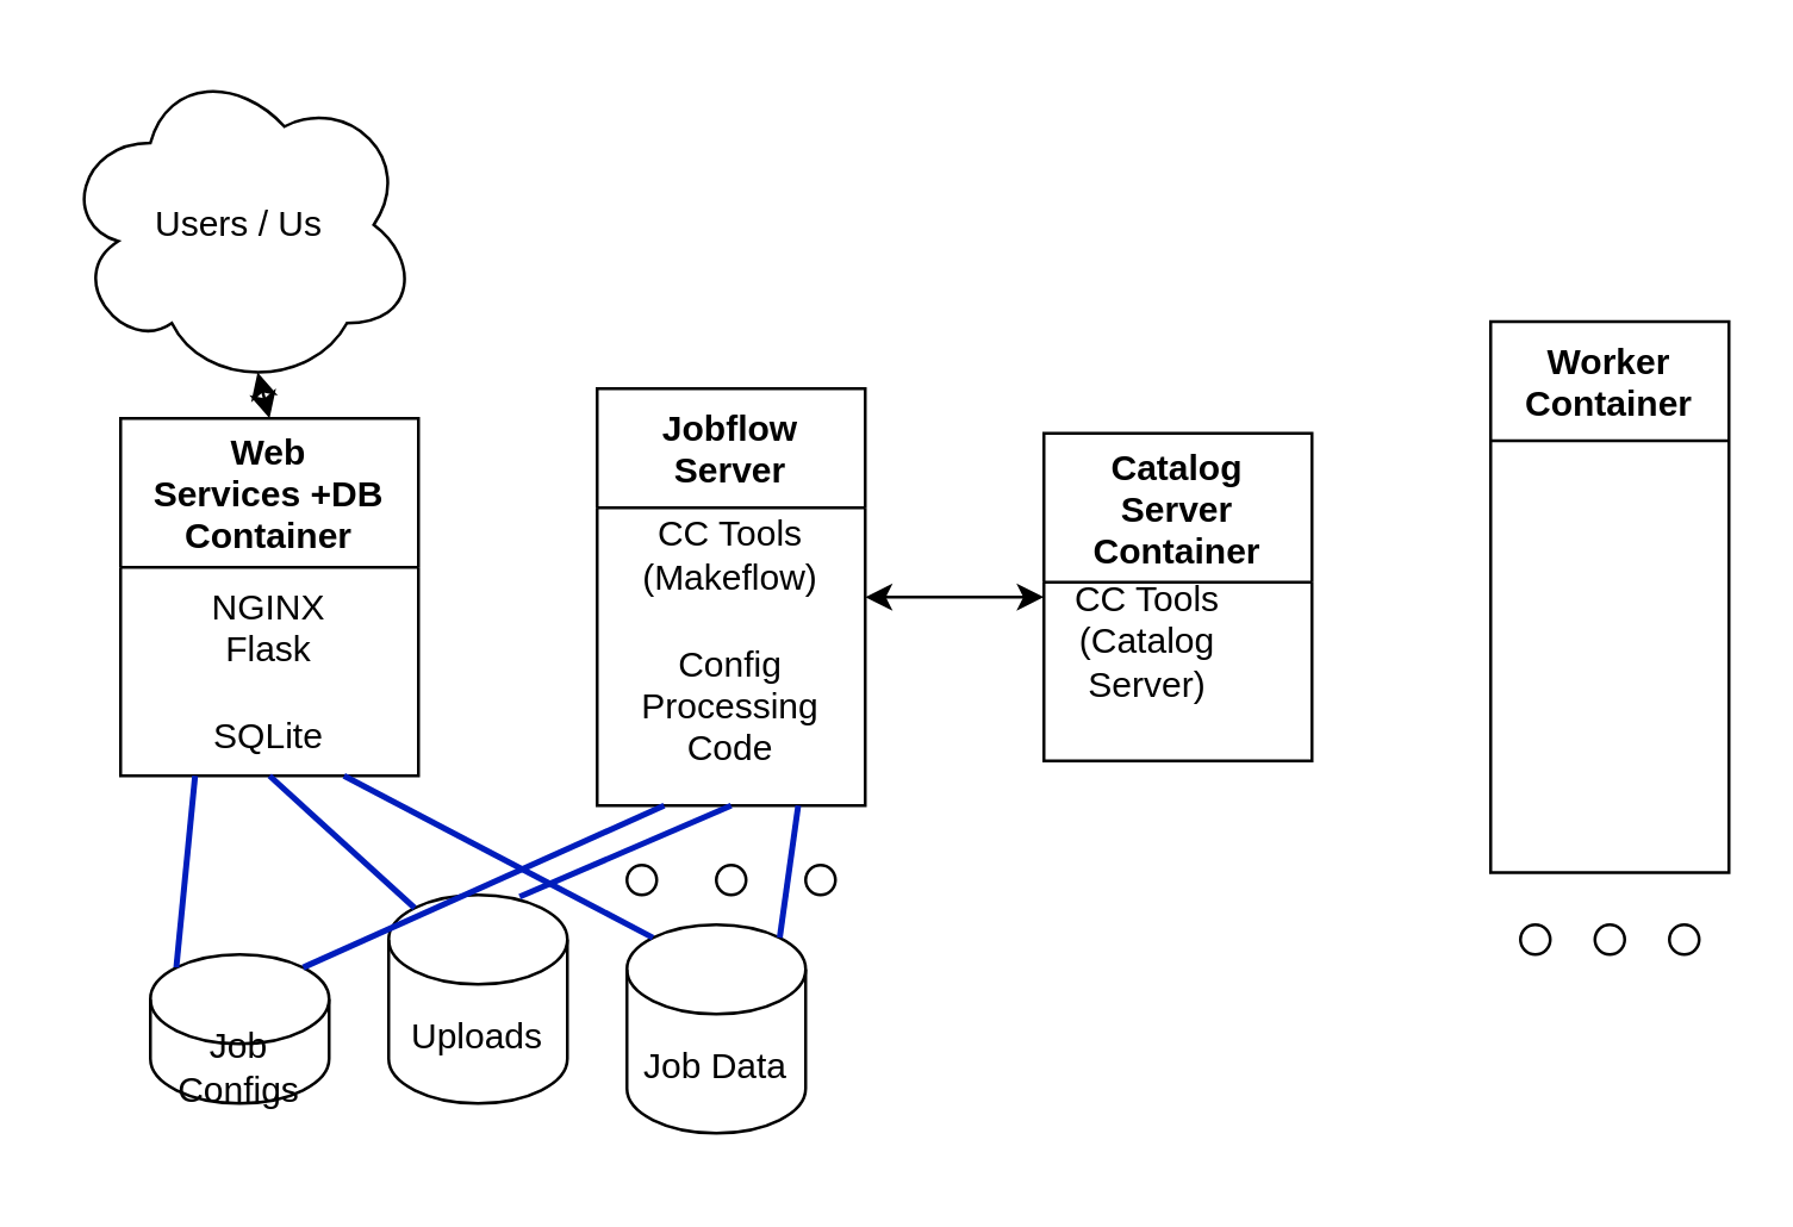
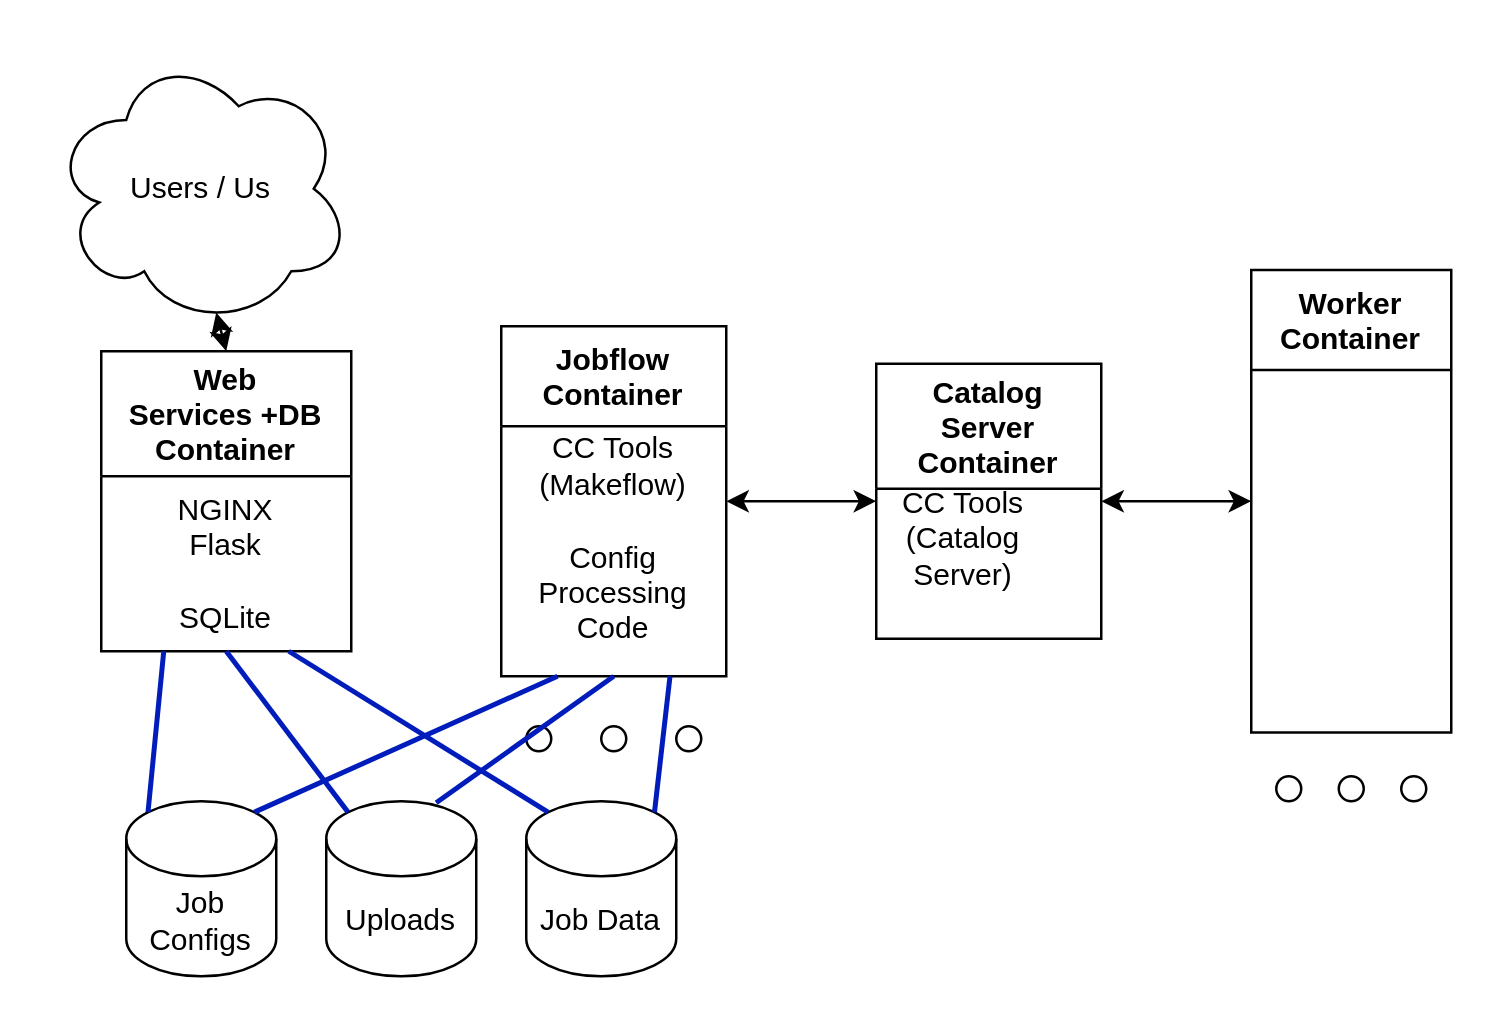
- <mxCell id="4" value="Jobflow&#10;Server" style="swimlane;startSize=40;" parent="1" vertex="1"><mxGeometry x="200" y="130" width="90" height="140" as="geometry" /></mxCell>
+ <mxCell id="4" value="Jobflow&#10;Container" style="swimlane;startSize=40;" parent="1" vertex="1"><mxGeometry x="200" y="130" width="90" height="140" as="geometry" /></mxCell>
+ <mxCell id="11" value="" style="endArrow=classic;startArrow=classic;html=1;rounded=0;entryX=0;entryY=0.5;entryDx=0;entryDy=0;exitX=1;exitY=0.5;exitDx=0;exitDy=0;" parent="1" source="6" target="8" edge="1"><mxGeometry width="50" height="50" relative="1" as="geometry"><mxPoint x="400" y="270" as="sourcePoint" /><mxPoint x="450" y="220" as="targetPoint" /></mxGeometry></mxCell>
- <mxCell id="20" value="Uploads" style="shape=cylinder3;whiteSpace=wrap;html=1;boundedLbl=1;backgroundOutline=1;size=15;" vertex="1" parent="1"><mxGeometry x="130" y="300" width="60" height="70" as="geometry" /></mxCell>
+ <mxCell id="20" value="Uploads" style="shape=cylinder3;whiteSpace=wrap;html=1;boundedLbl=1;backgroundOutline=1;size=15;" vertex="1" parent="1"><mxGeometry x="130" y="320" width="60" height="70" as="geometry" /></mxCell>
- <mxCell id="19" value="Job&lt;br&gt;Configs" style="shape=cylinder3;whiteSpace=wrap;html=1;boundedLbl=1;backgroundOutline=1;size=15;" vertex="1" parent="1"><mxGeometry x="50" y="320" width="60" height="50" as="geometry" /></mxCell>
+ <mxCell id="19" value="Job&lt;br&gt;Configs" style="shape=cylinder3;whiteSpace=wrap;html=1;boundedLbl=1;backgroundOutline=1;size=15;" vertex="1" parent="1"><mxGeometry x="50" y="320" width="60" height="70" as="geometry" /></mxCell>
- <mxCell id="21" value="Job Data" style="shape=cylinder3;whiteSpace=wrap;html=1;boundedLbl=1;backgroundOutline=1;size=15;" vertex="1" parent="1"><mxGeometry x="210" y="310" width="60" height="70" as="geometry" /></mxCell>
+ <mxCell id="21" value="Job Data" style="shape=cylinder3;whiteSpace=wrap;html=1;boundedLbl=1;backgroundOutline=1;size=15;" vertex="1" parent="1"><mxGeometry x="210" y="320" width="60" height="70" as="geometry" /></mxCell>
